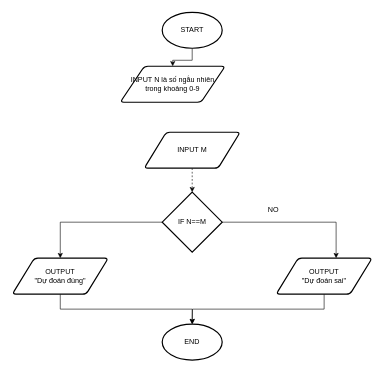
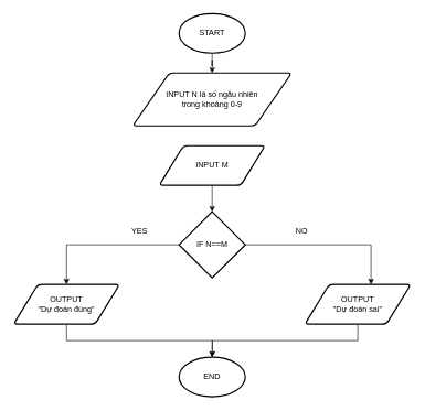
- <mxCell id="4" value="INPUT N là số ngẫu nhiên &lt;br&gt;trong khoảng 0-9" style="shape=parallelogram;html=1;strokeWidth=2;perimeter=parallelogramPerimeter;whiteSpace=wrap;rounded=1;arcSize=12;size=0.23;" vertex="1" parent="1"><mxGeometry x="200" y="110" width="175" height="60" as="geometry" /></mxCell>
+ <mxCell id="4" value="INPUT N là số ngẫu nhiên &lt;br&gt;trong khoảng 0-9" style="shape=parallelogram;html=1;strokeWidth=2;perimeter=parallelogramPerimeter;whiteSpace=wrap;rounded=1;arcSize=12;size=0.23;" vertex="1" parent="1"><mxGeometry x="200" y="110" width="240" height="80" as="geometry" /></mxCell>
- <mxCell id="6" style="edgeStyle=orthogonalEdgeStyle;rounded=0;orthogonalLoop=1;jettySize=auto;html=1;entryX=0.5;entryY=0;entryDx=0;entryDy=0;entryPerimeter=0;dashed=1;" edge="1" parent="1" source="7" target="10"><mxGeometry relative="1" as="geometry" /></mxCell>
+ <mxCell id="6" style="edgeStyle=orthogonalEdgeStyle;rounded=0;orthogonalLoop=1;jettySize=auto;html=1;entryX=0.5;entryY=0;entryDx=0;entryDy=0;entryPerimeter=0;" edge="1" parent="1" source="7" target="10"><mxGeometry relative="1" as="geometry" /></mxCell>
+ <mxCell id="15" value="YES" style="text;html=1;resizable=0;autosize=1;align=center;verticalAlign=middle;points=[];fillColor=none;strokeColor=none;rounded=0;" vertex="1" parent="1"><mxGeometry x="185" y="335" width="50" height="30" as="geometry" /></mxCell>
